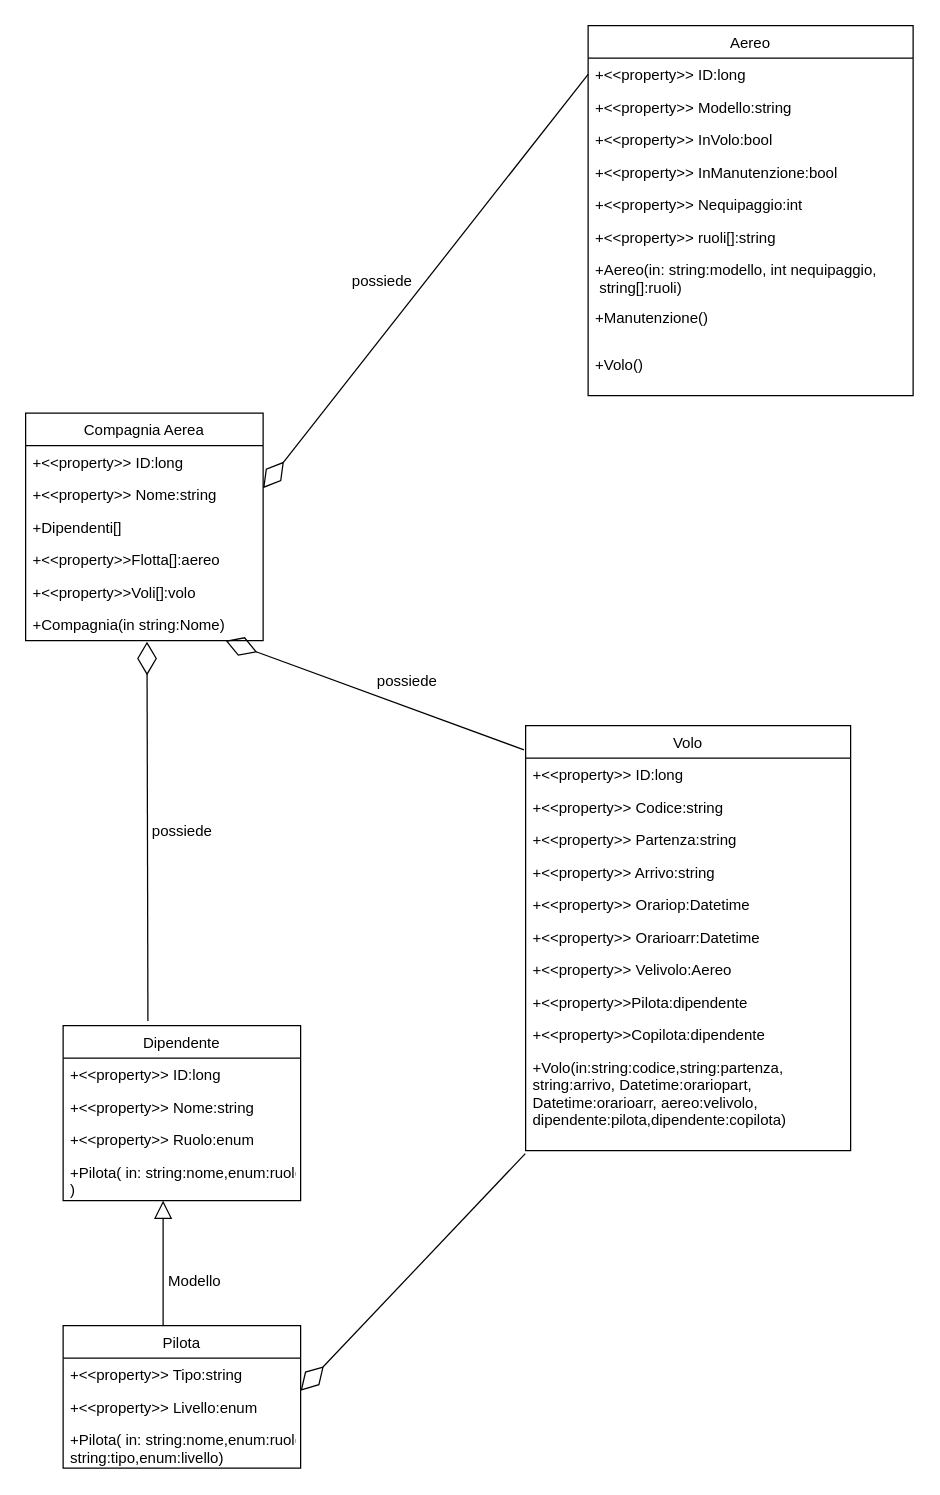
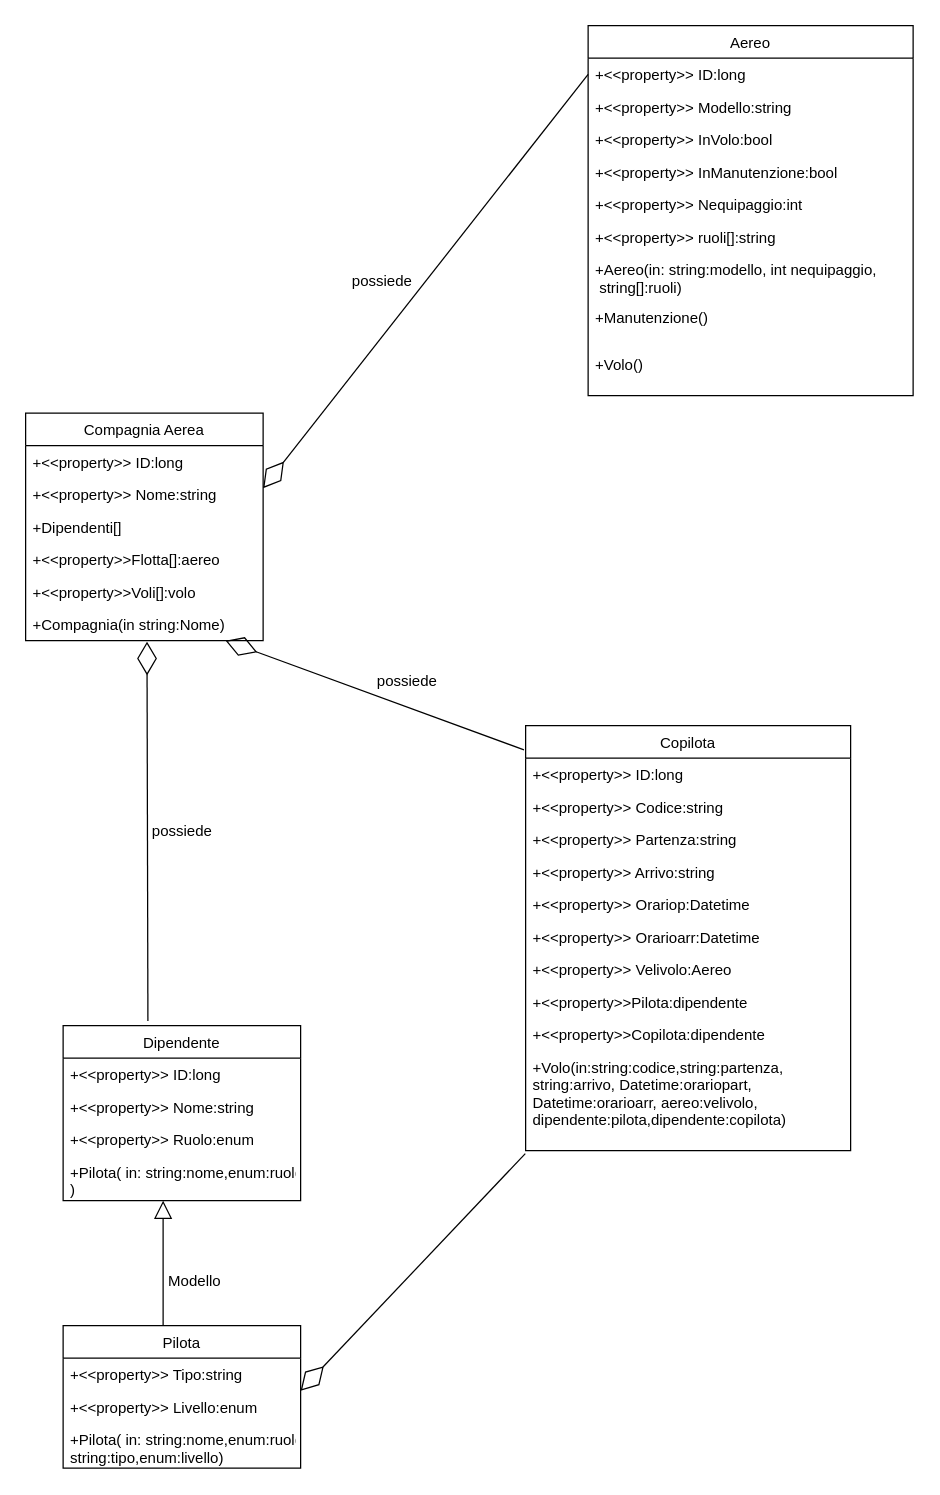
- <mxCell id="9" value="Volo" style="swimlane;fontStyle=0;childLayout=stackLayout;horizontal=1;startSize=26;fillColor=none;horizontalStack=0;resizeParent=1;resizeParentMax=0;resizeLast=0;collapsible=1;marginBottom=0;" vertex="1" parent="1"><mxGeometry x="420" y="580" width="260" height="340" as="geometry" /></mxCell>
+ <mxCell id="9" value="Copilota" style="swimlane;fontStyle=0;childLayout=stackLayout;horizontal=1;startSize=26;fillColor=none;horizontalStack=0;resizeParent=1;resizeParentMax=0;resizeLast=0;collapsible=1;marginBottom=0;" vertex="1" parent="1"><mxGeometry x="420" y="580" width="260" height="340" as="geometry" /></mxCell>
